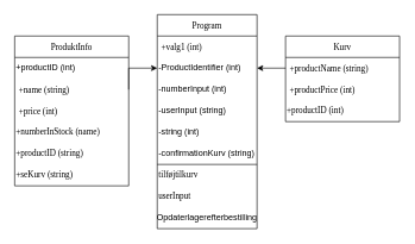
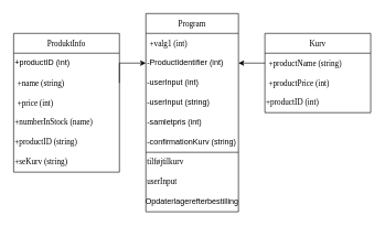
- <mxCell id="13" value="-numberInput (int)" style="text;html=1;strokeColor=none;fillColor=none;align=left;verticalAlign=middle;whiteSpace=wrap;rounded=0;" parent="9" vertex="1"><mxGeometry y="90" width="140" height="30" as="geometry" /></mxCell>
+ <mxCell id="13" value="-userInput (int)" style="text;html=1;strokeColor=none;fillColor=none;align=left;verticalAlign=middle;whiteSpace=wrap;rounded=0;" parent="9" vertex="1"><mxGeometry y="90" width="140" height="30" as="geometry" /></mxCell>
- <mxCell id="15" value="-string (int)" style="text;html=1;strokeColor=none;fillColor=none;align=left;verticalAlign=middle;whiteSpace=wrap;rounded=0;" parent="9" vertex="1"><mxGeometry y="150" width="140" height="30" as="geometry" /></mxCell>
+ <mxCell id="15" value="-samletpris (int)" style="text;html=1;strokeColor=none;fillColor=none;align=left;verticalAlign=middle;whiteSpace=wrap;rounded=0;" parent="9" vertex="1"><mxGeometry y="150" width="140" height="30" as="geometry" /></mxCell>
